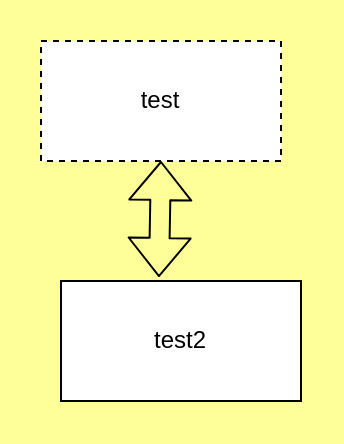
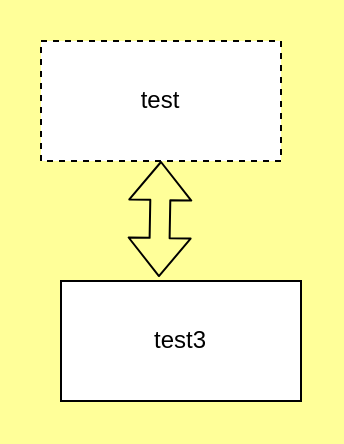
- <mxCell id="3" value="test2" style="rounded=0;whiteSpace=wrap;html=1;" vertex="1" parent="1"><mxGeometry x="30" y="140" width="120" height="60" as="geometry" /></mxCell>
+ <mxCell id="3" value="test3" style="rounded=0;whiteSpace=wrap;html=1;" vertex="1" parent="1"><mxGeometry x="30" y="140" width="120" height="60" as="geometry" /></mxCell>
